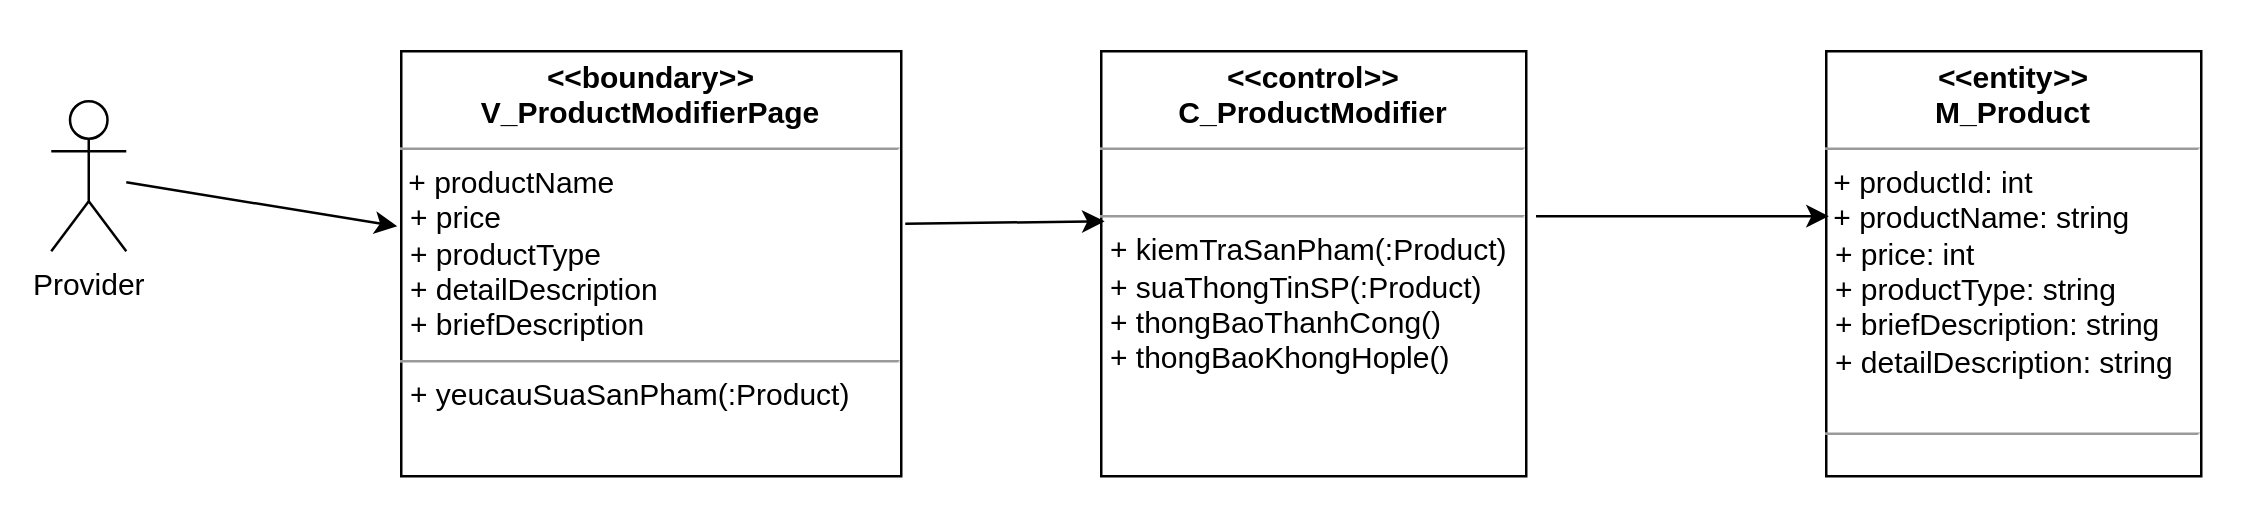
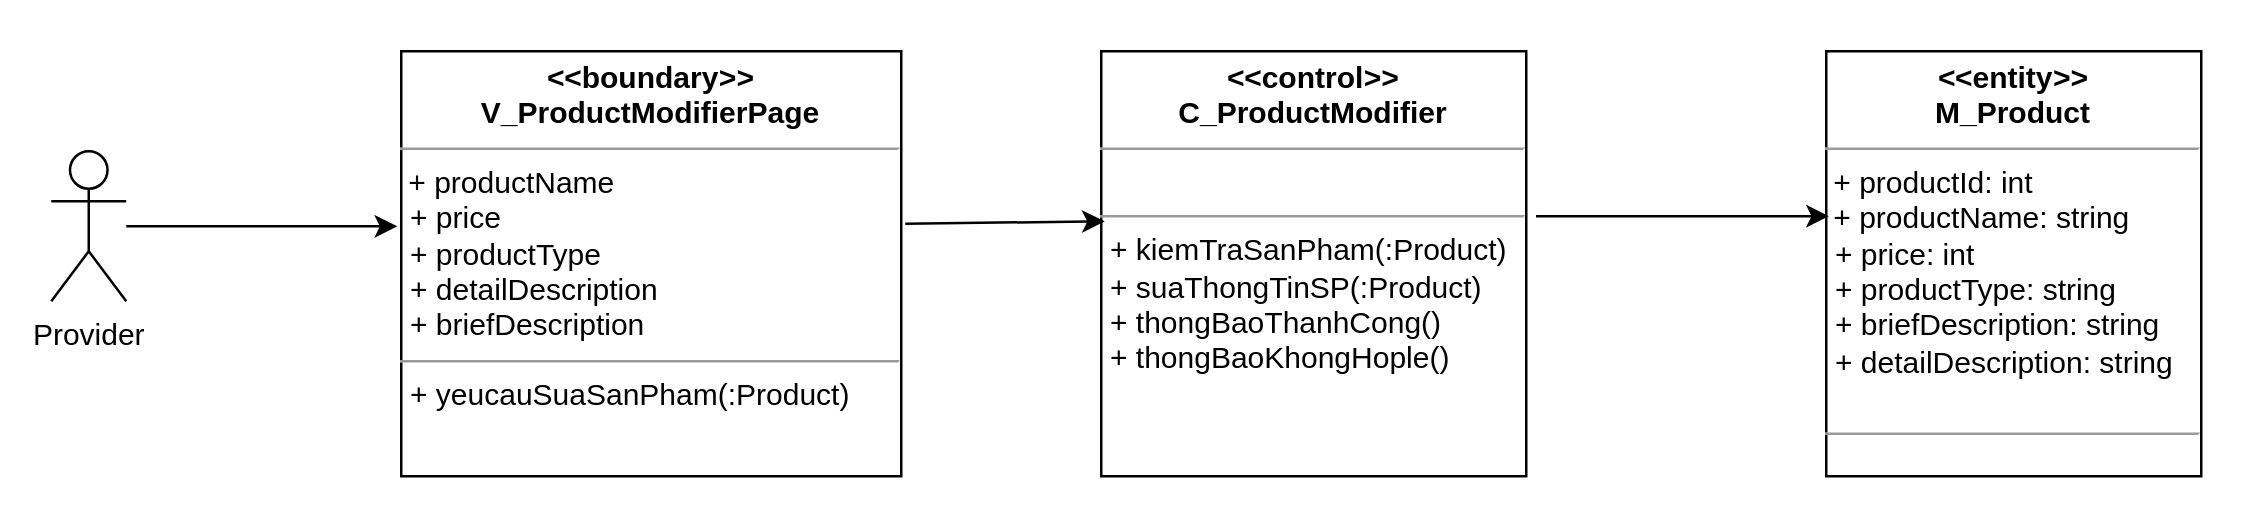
- <mxCell id="2" value="Provider" style="shape=umlActor;verticalLabelPosition=bottom;verticalAlign=top;html=1;" parent="1" vertex="1"><mxGeometry x="20" y="40" width="30" height="60" as="geometry" /></mxCell>
+ <mxCell id="2" value="Provider" style="shape=umlActor;verticalLabelPosition=bottom;verticalAlign=top;html=1;" parent="1" vertex="1"><mxGeometry x="20" y="60" width="30" height="60" as="geometry" /></mxCell>
